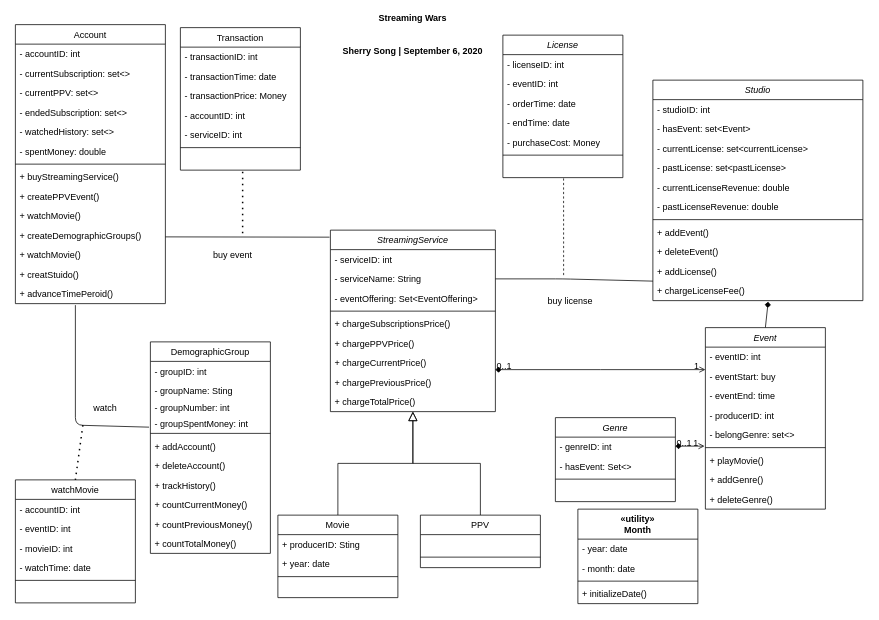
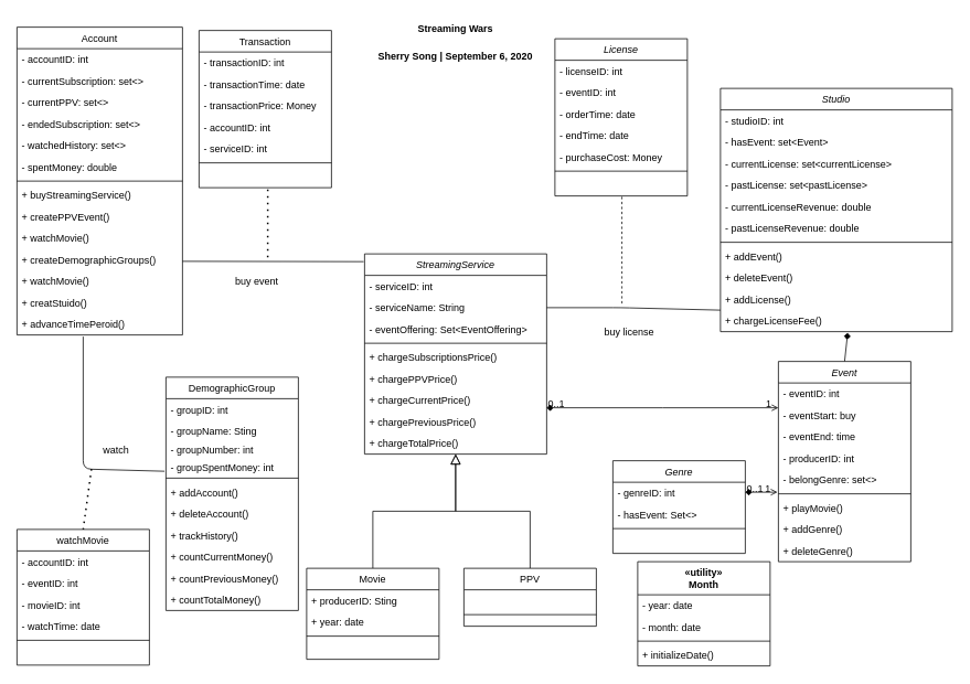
- <mxCell id="103" value="Streaming Wars" style="text;align=center;fontStyle=1;verticalAlign=middle;spacingLeft=3;spacingRight=3;strokeColor=none;rotatable=0;points=[[0,0.5],[1,0.5]];portConstraint=eastwest;" vertex="1" parent="1"><mxGeometry x="510" y="10" width="80" height="26" as="geometry" /></mxCell>
+ <mxCell id="103" value="Streaming Wars" style="text;align=center;fontStyle=1;verticalAlign=middle;spacingLeft=3;spacingRight=3;strokeColor=none;rotatable=0;points=[[0,0.5],[1,0.5]];portConstraint=eastwest;" vertex="1" parent="1"><mxGeometry x="510" y="20" width="80" height="26" as="geometry" /></mxCell>
